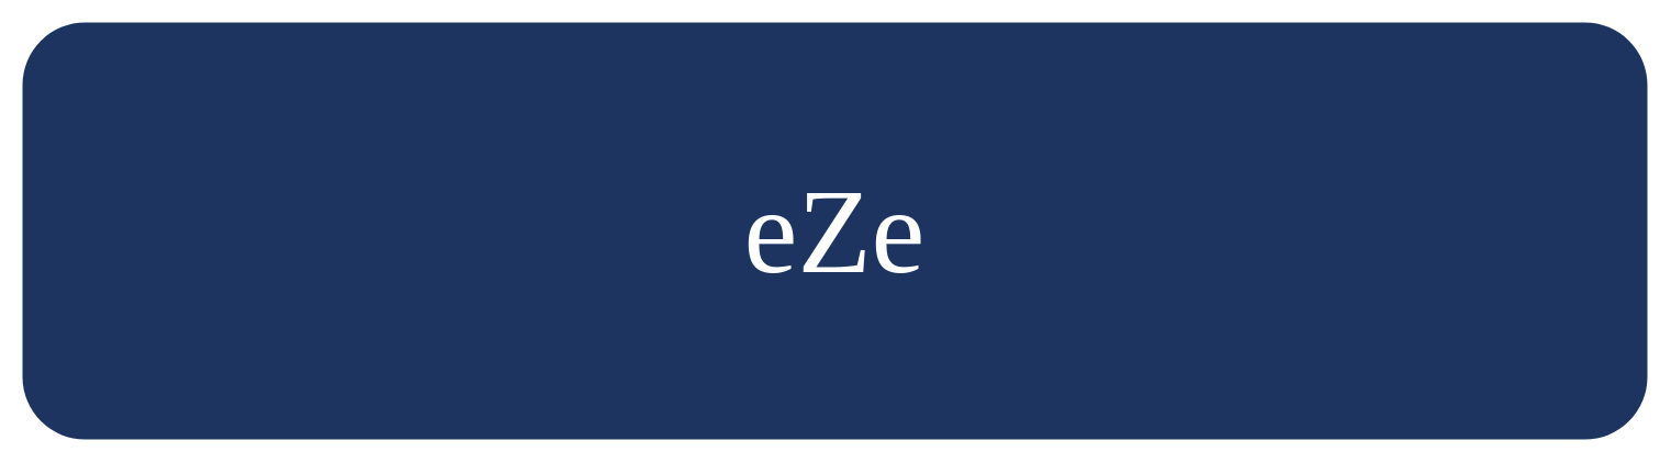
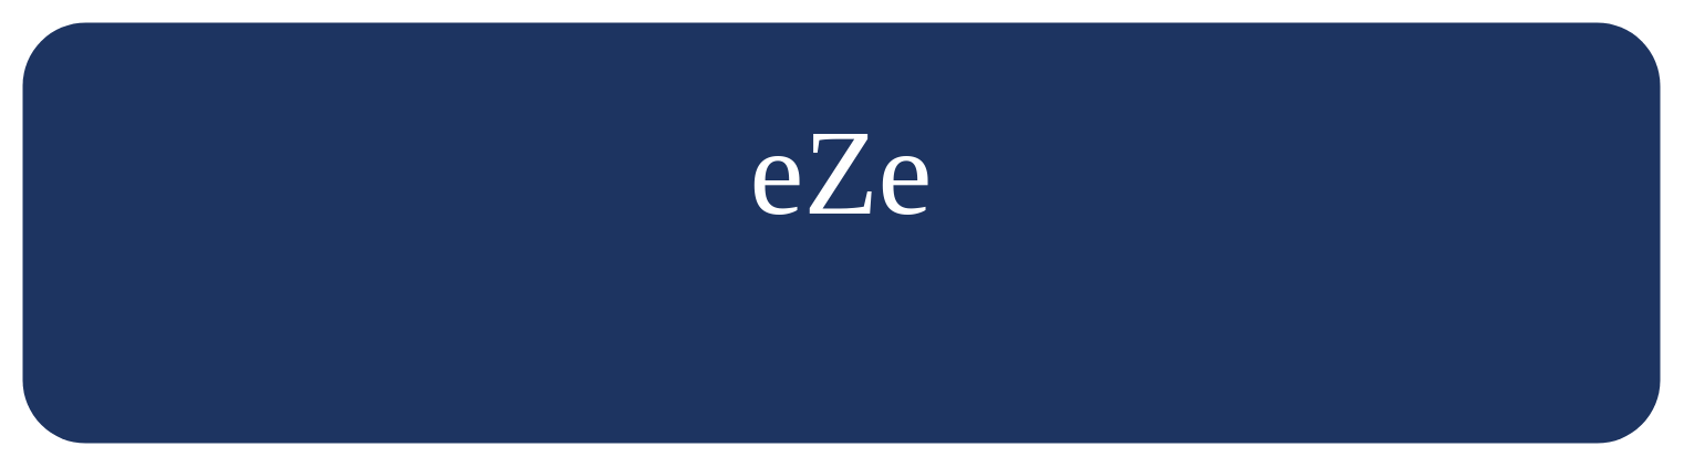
- <mxCell id="3" value="&lt;div style=&quot;&quot;&gt;&lt;font style=&quot;color: light-dark(rgb(255, 255, 255), rgb(237, 237, 237)); font-size: 110px;&quot; data-font-src=&quot;https://fonts.googleapis.com/css?family=Gochi+Hand&quot; face=&quot;Gochi Hand&quot;&gt;eZe&lt;/font&gt;&lt;/div&gt;" style="text;html=1;align=center;verticalAlign=middle;whiteSpace=wrap;rounded=0;" parent="1" vertex="1"><mxGeometry x="25" y="155" width="1470" height="110" as="geometry" /></mxCell>
+ <mxCell id="3" value="&lt;div style=&quot;&quot;&gt;&lt;font style=&quot;color: light-dark(rgb(255, 255, 255), rgb(237, 237, 237)); font-size: 110px;&quot; data-font-src=&quot;https://fonts.googleapis.com/css?family=Gochi+Hand&quot; face=&quot;Gochi Hand&quot;&gt;eZe&lt;/font&gt;&lt;/div&gt;" style="text;html=1;align=center;verticalAlign=middle;whiteSpace=wrap;rounded=0;" parent="1" vertex="1"><mxGeometry x="25" y="100" width="1470" height="110" as="geometry" /></mxCell>
